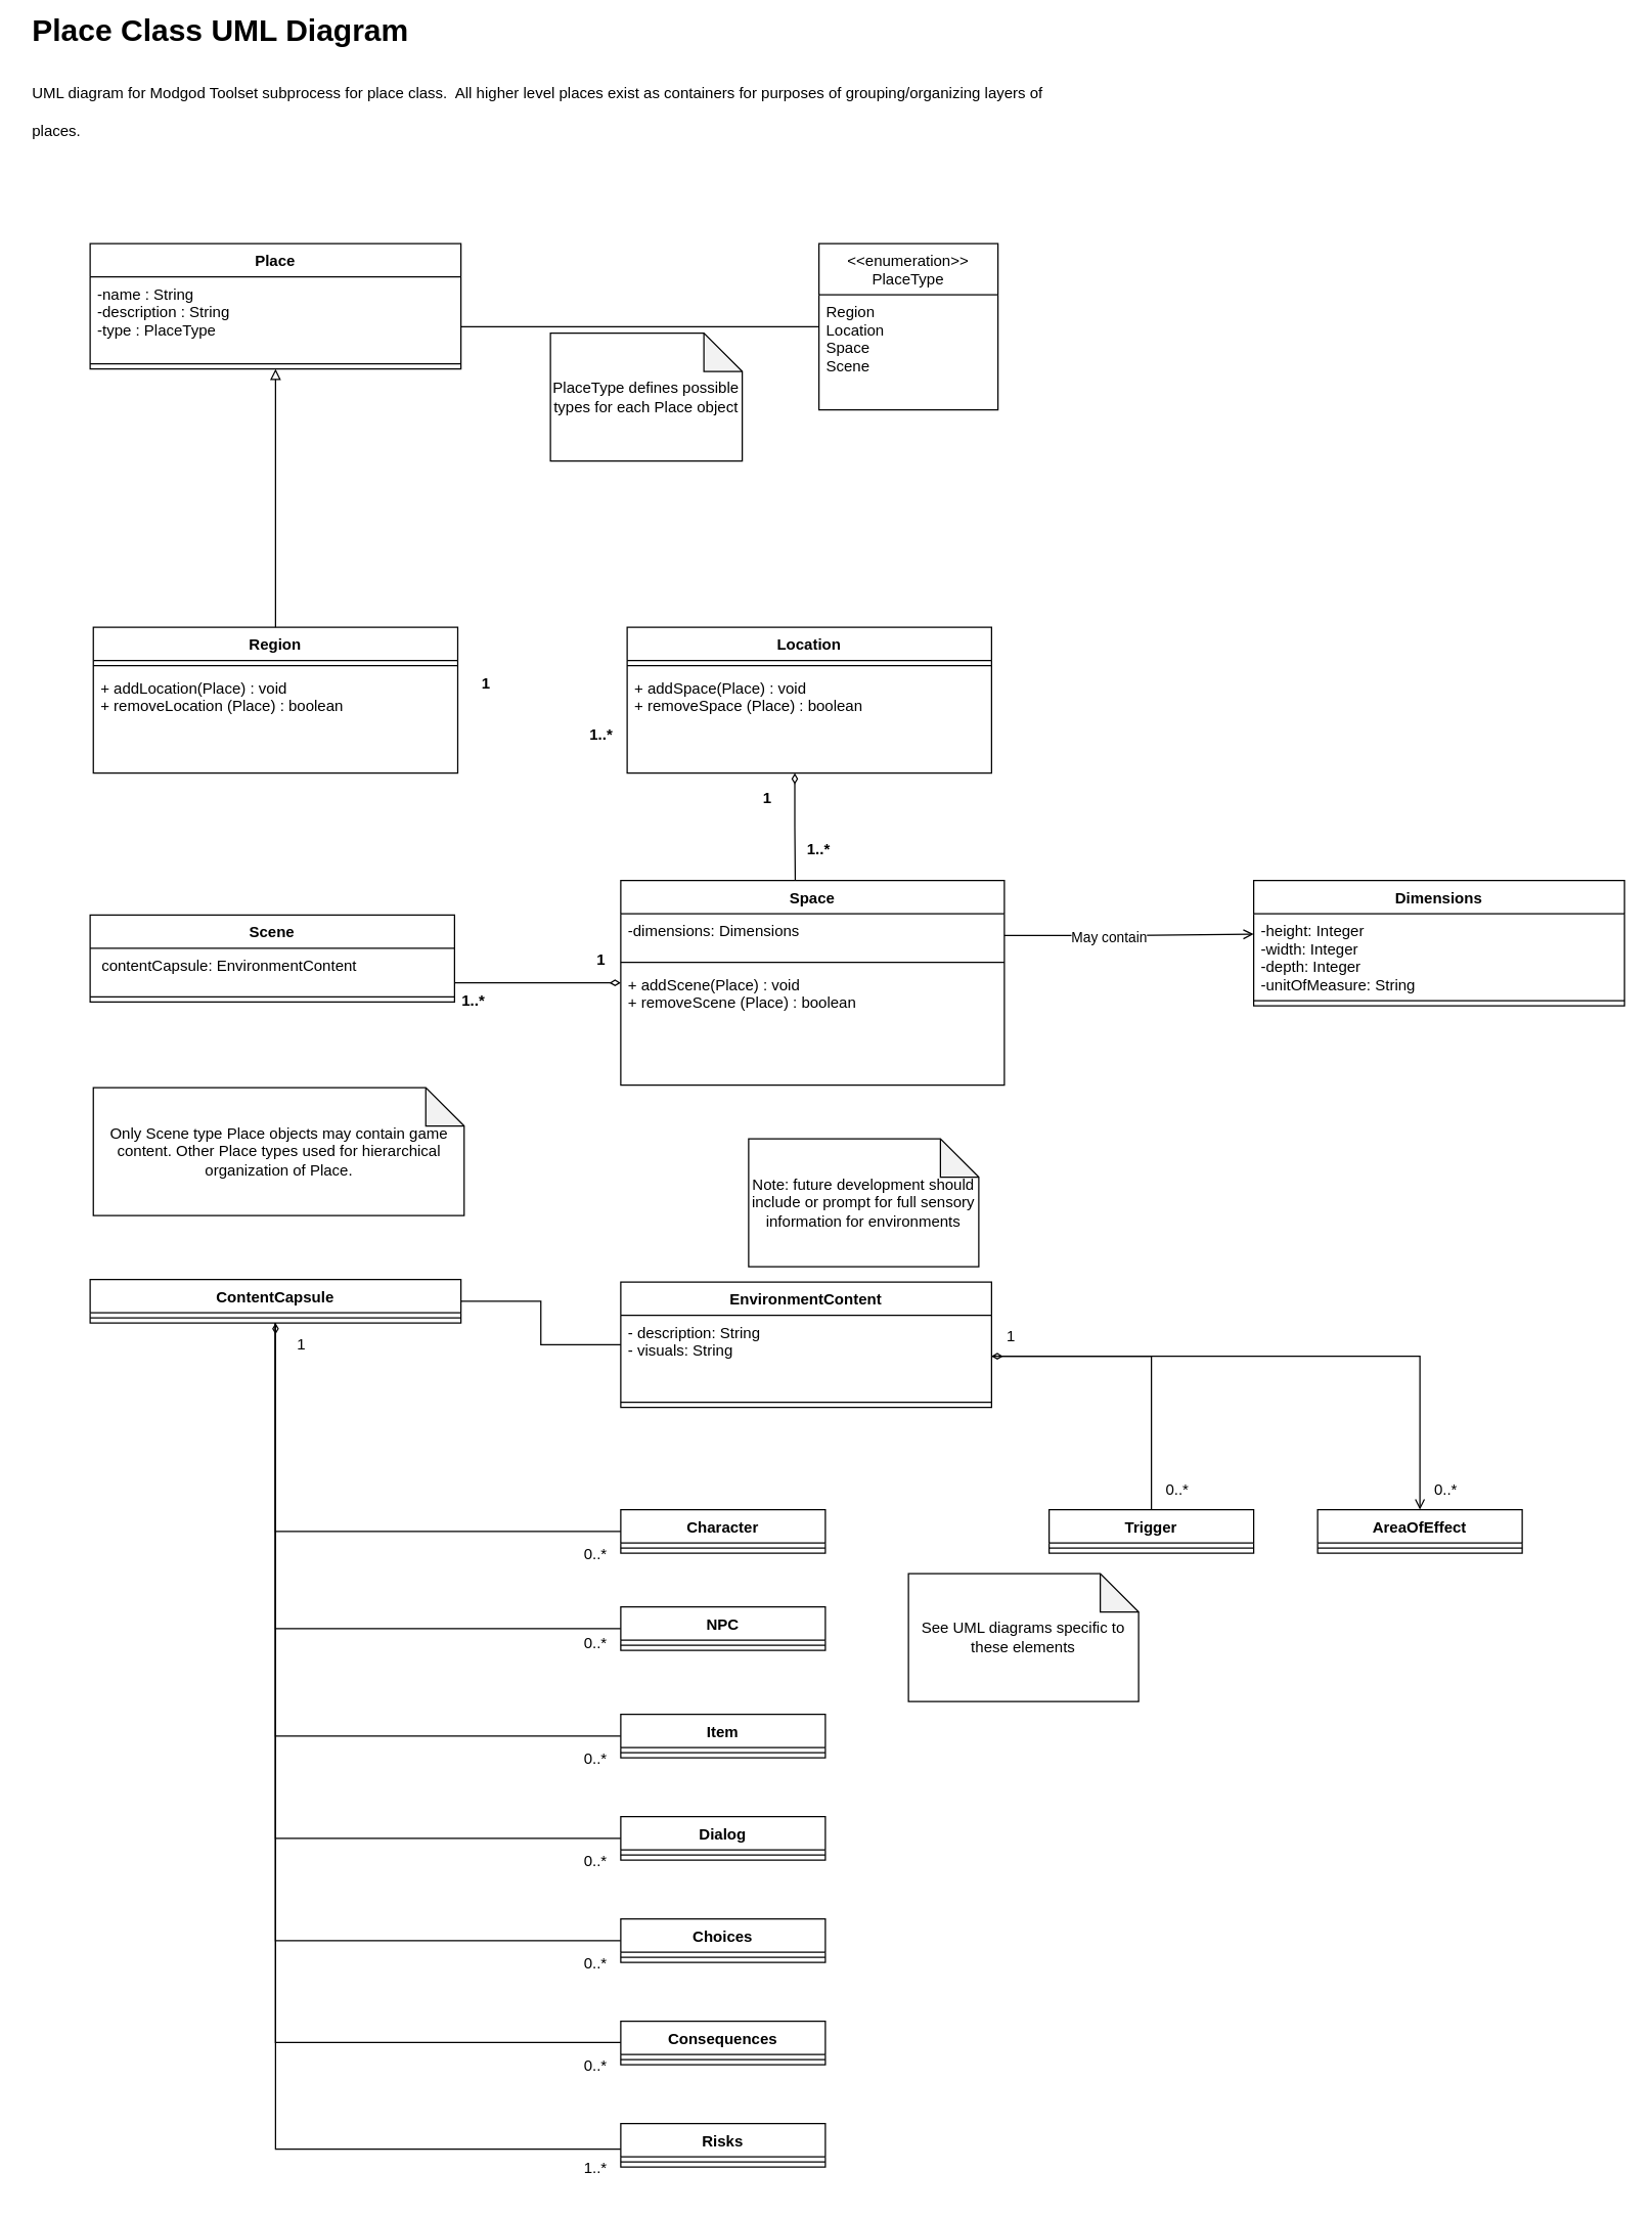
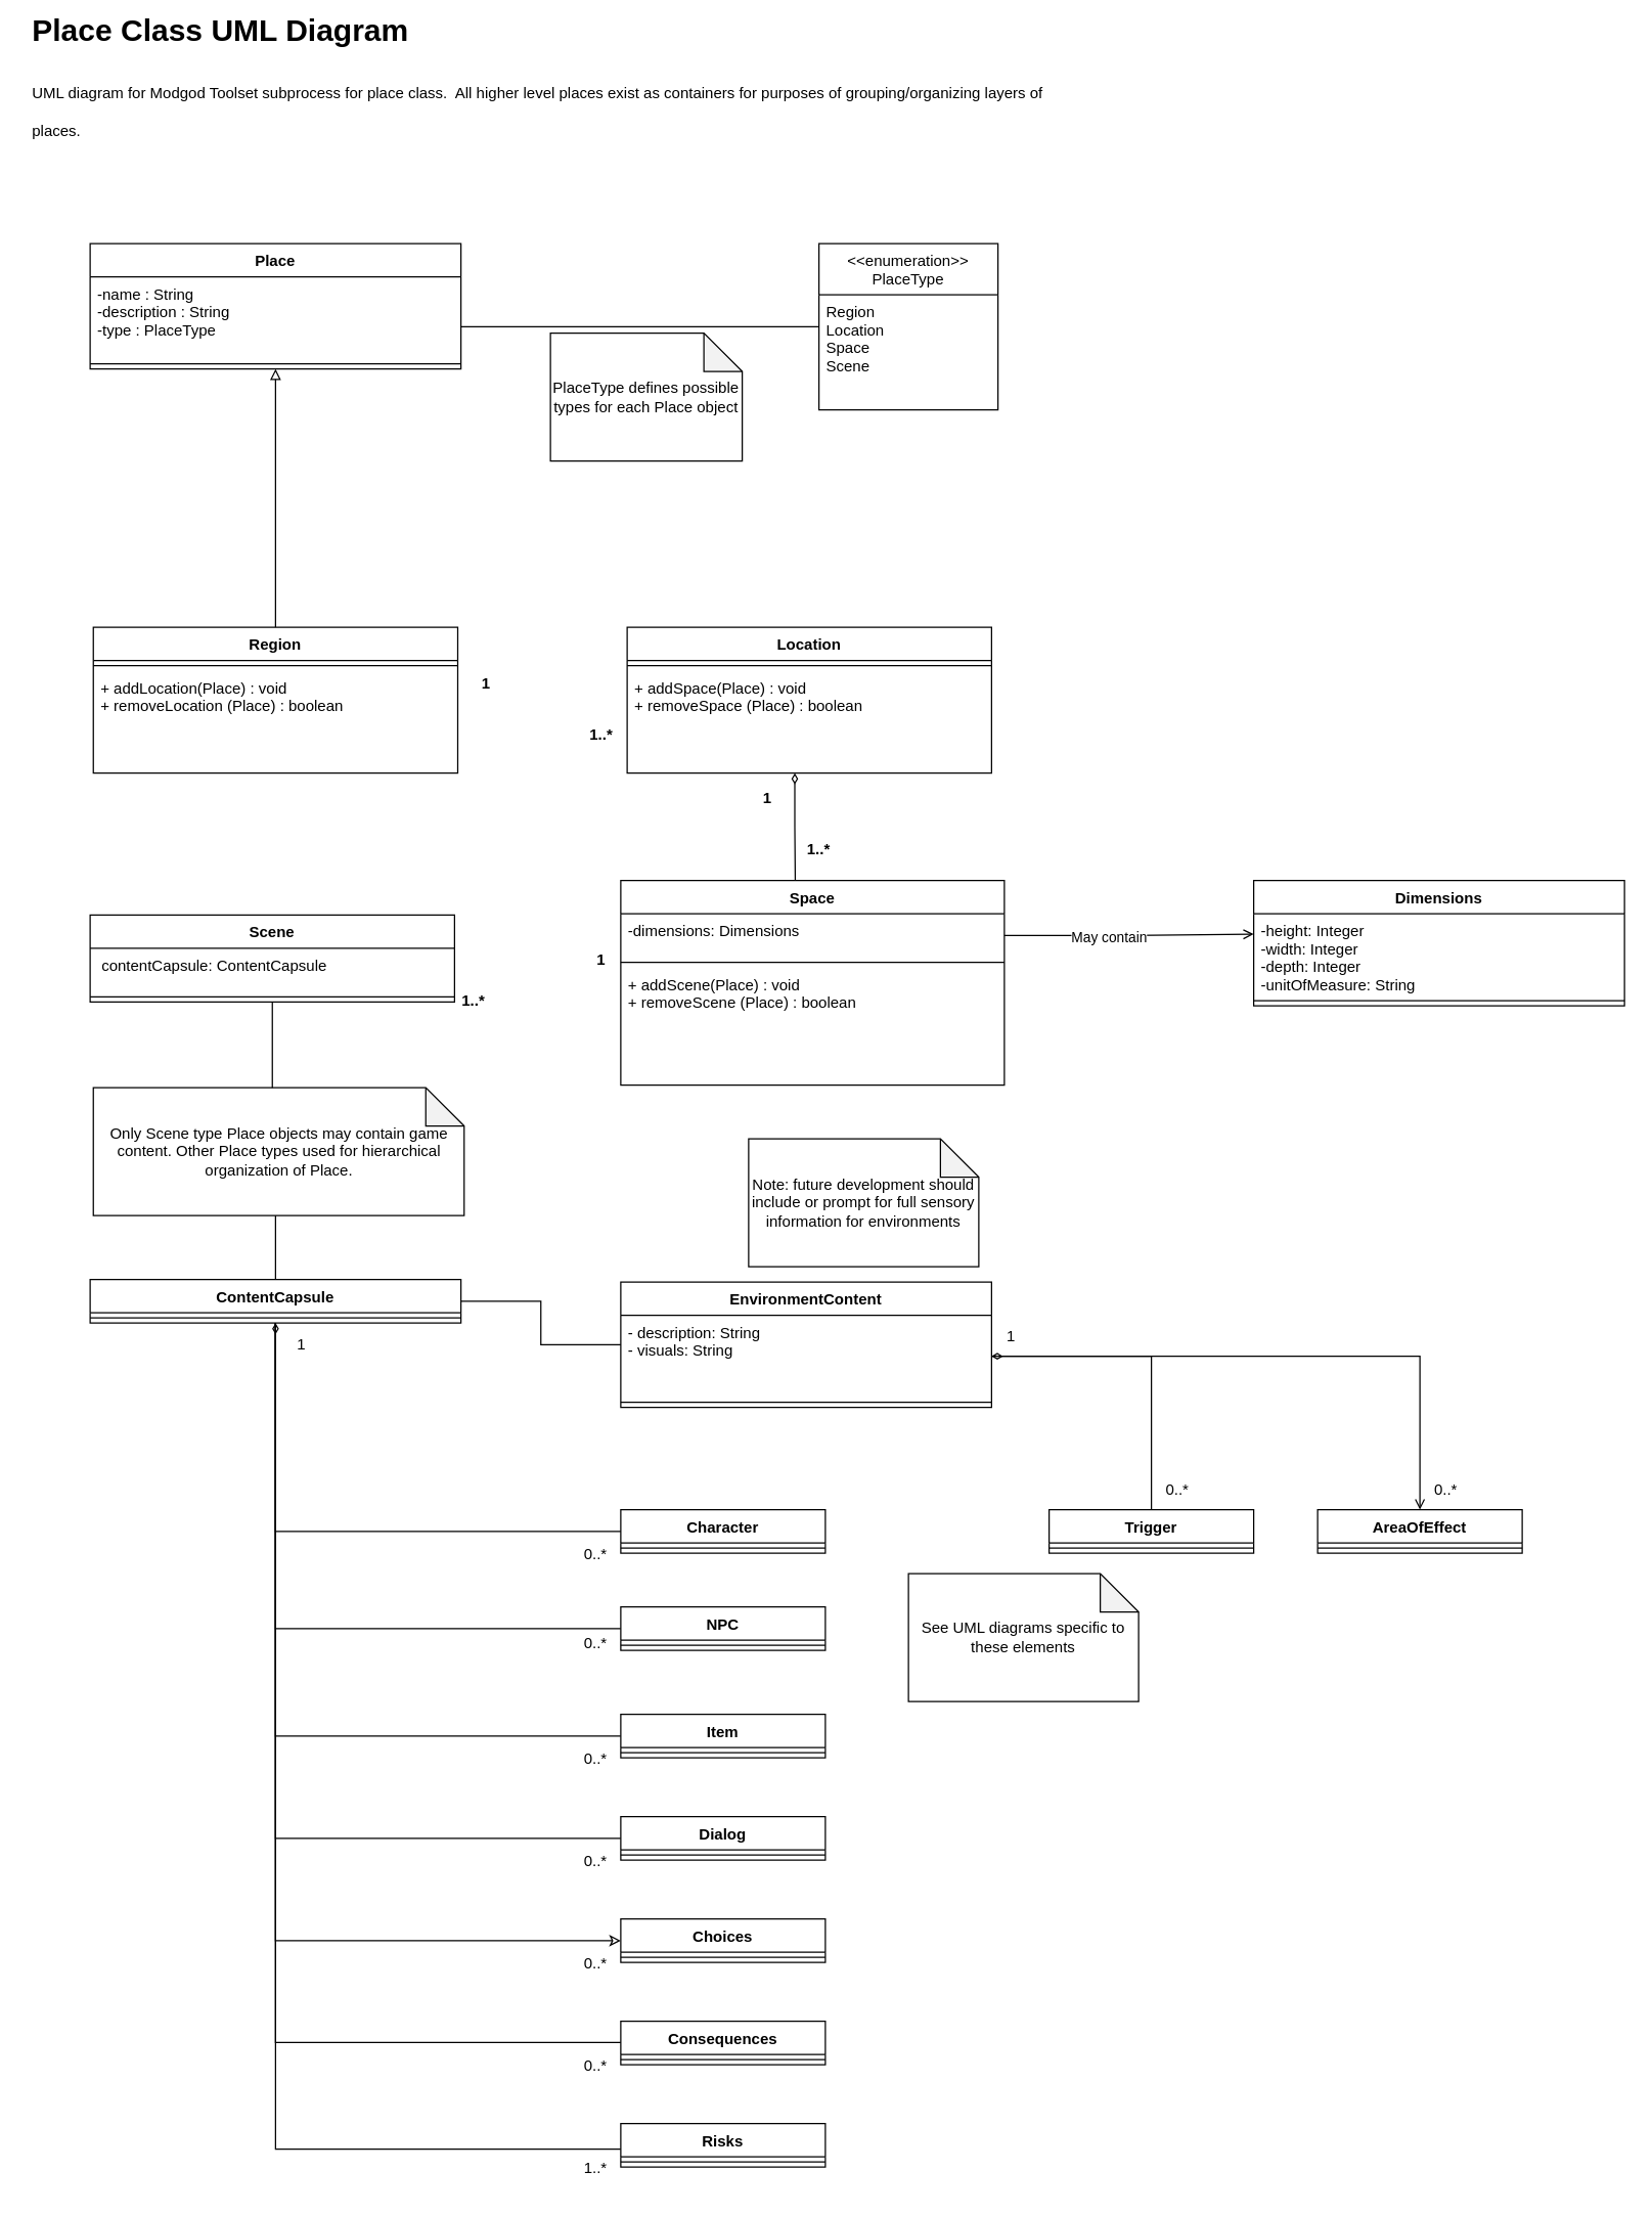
- <mxCell id="30" value=" contentCapsule: EnvironmentContent" style="text;strokeColor=none;fillColor=none;align=left;verticalAlign=top;spacingLeft=4;spacingRight=4;overflow=hidden;rotatable=0;points=[[0,0.5],[1,0.5]];portConstraint=eastwest;" parent="29" vertex="1"><mxGeometry y="26" width="285" height="34" as="geometry" /></mxCell>
+ <mxCell id="30" value=" contentCapsule: ContentCapsule" style="text;strokeColor=none;fillColor=none;align=left;verticalAlign=top;spacingLeft=4;spacingRight=4;overflow=hidden;rotatable=0;points=[[0,0.5],[1,0.5]];portConstraint=eastwest;" parent="29" vertex="1"><mxGeometry y="26" width="285" height="34" as="geometry" /></mxCell>
- <mxCell id="27" style="edgeStyle=orthogonalEdgeStyle;rounded=0;orthogonalLoop=1;jettySize=auto;html=1;startArrow=diamondThin;startFill=0;endArrow=none;endFill=0;" parent="1" source="19" target="29" edge="1"><mxGeometry relative="1" as="geometry"><mxPoint x="210" y="1110" as="sourcePoint" /><Array as="points"><mxPoint x="213" y="749" /></Array></mxGeometry></mxCell>
+ <mxCell id="28" style="edgeStyle=orthogonalEdgeStyle;rounded=0;orthogonalLoop=1;jettySize=auto;html=1;startArrow=none;startFill=0;endArrow=none;endFill=0;" edge="1" parent="1" source="29" target="46"><mxGeometry relative="1" as="geometry" /></mxCell>
- <mxCell id="43" style="edgeStyle=orthogonalEdgeStyle;rounded=0;orthogonalLoop=1;jettySize=auto;html=1;startArrow=none;startFill=0;endArrow=none;endFill=0;" edge="1" parent="1" source="46" target="64"><mxGeometry relative="1" as="geometry"><Array as="points"><mxPoint x="215" y="1517" /></Array></mxGeometry></mxCell>
+ <mxCell id="43" style="edgeStyle=orthogonalEdgeStyle;rounded=0;orthogonalLoop=1;jettySize=auto;html=1;startArrow=none;startFill=0;endArrow=classic;endFill=0;" edge="1" parent="1" source="46" target="64"><mxGeometry relative="1" as="geometry"><Array as="points"><mxPoint x="215" y="1517" /></Array></mxGeometry></mxCell>
